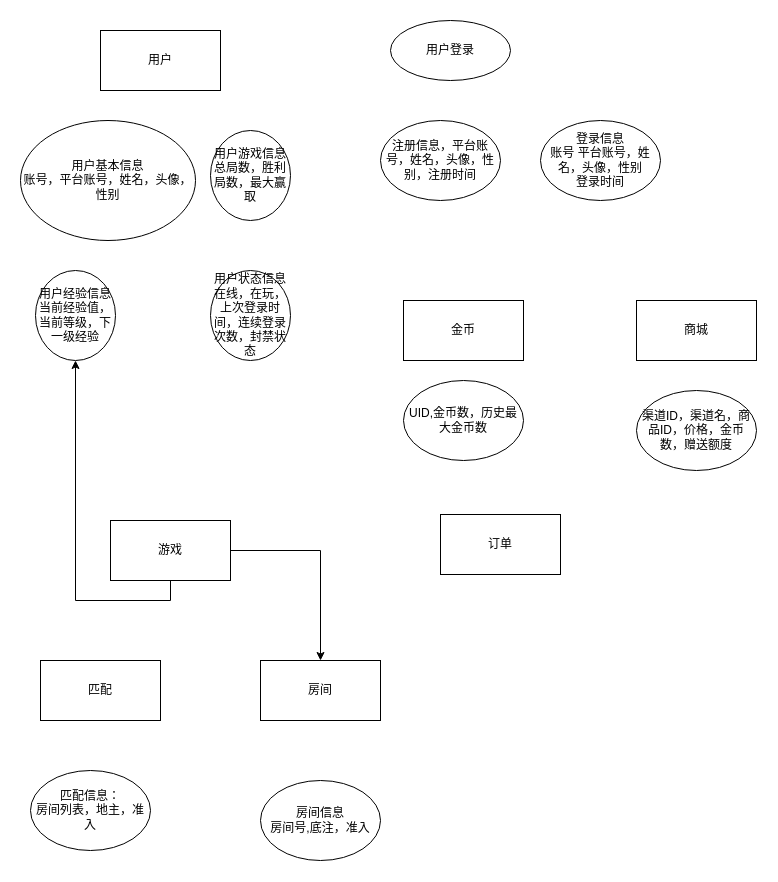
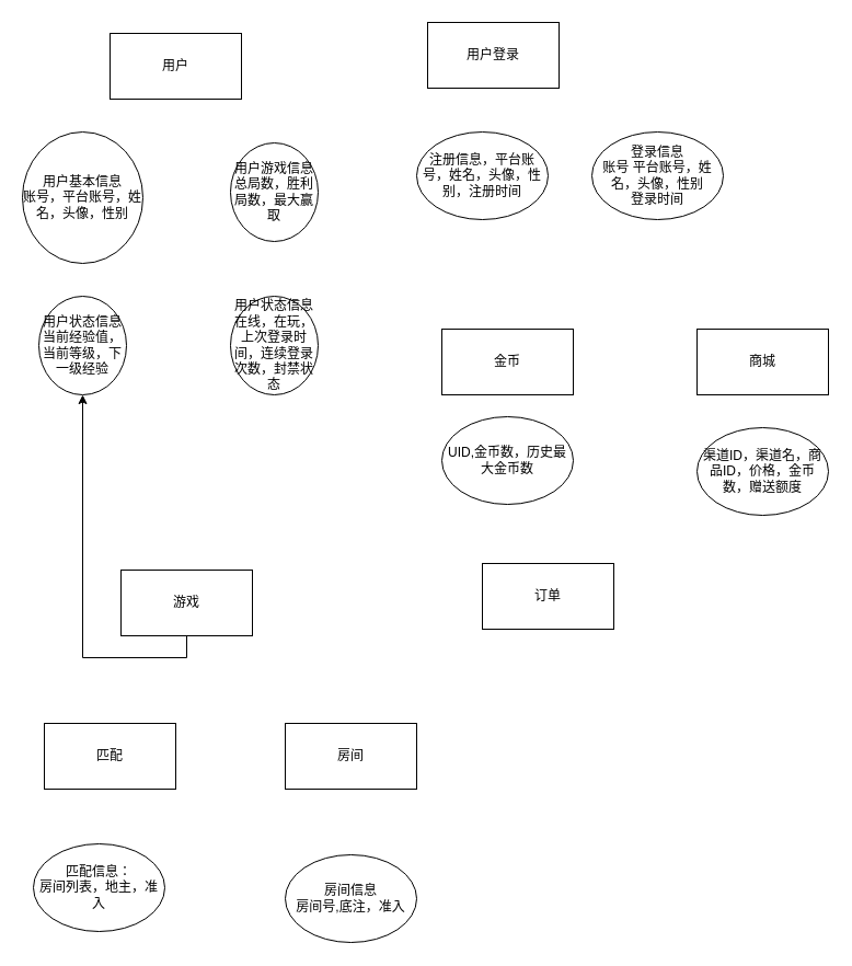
- <mxCell id="7" value="用户登录" style="ellipse;whiteSpace=wrap;html=1;" vertex="1" parent="1"><mxGeometry x="390" y="20" width="120" height="60" as="geometry" /></mxCell>
+ <mxCell id="7" value="用户登录" style="rounded=0;whiteSpace=wrap;html=1;" vertex="1" parent="1"><mxGeometry x="390" y="20" width="120" height="60" as="geometry" /></mxCell>
- <mxCell id="3" value="用户基本信息&lt;br&gt;账号，平台账号，姓名，头像，性别" style="ellipse;whiteSpace=wrap;html=1;" vertex="1" parent="1"><mxGeometry x="20" y="120" width="175" height="120" as="geometry" /></mxCell>
+ <mxCell id="3" value="用户基本信息&lt;br&gt;账号，平台账号，姓名，头像，性别" style="ellipse;whiteSpace=wrap;html=1;" vertex="1" parent="1"><mxGeometry x="20" y="120" width="110" height="120" as="geometry" /></mxCell>
- <mxCell id="5" value="用户经验信息&lt;br&gt;当前经验值，当前等级，下一级经验" style="ellipse;whiteSpace=wrap;html=1;" vertex="1" parent="1"><mxGeometry x="35" y="270" width="80" height="90" as="geometry" /></mxCell>
+ <mxCell id="5" value="用户状态信息&lt;br&gt;当前经验值，当前等级，下一级经验" style="ellipse;whiteSpace=wrap;html=1;" vertex="1" parent="1"><mxGeometry x="35" y="270" width="80" height="90" as="geometry" /></mxCell>
- <mxCell id="11" style="edgeStyle=orthogonalEdgeStyle;rounded=0;orthogonalLoop=1;jettySize=auto;html=1;entryX=0.5;entryY=0;entryDx=0;entryDy=0;" edge="1" parent="1" source="12" target="14"><mxGeometry relative="1" as="geometry" /></mxCell>
